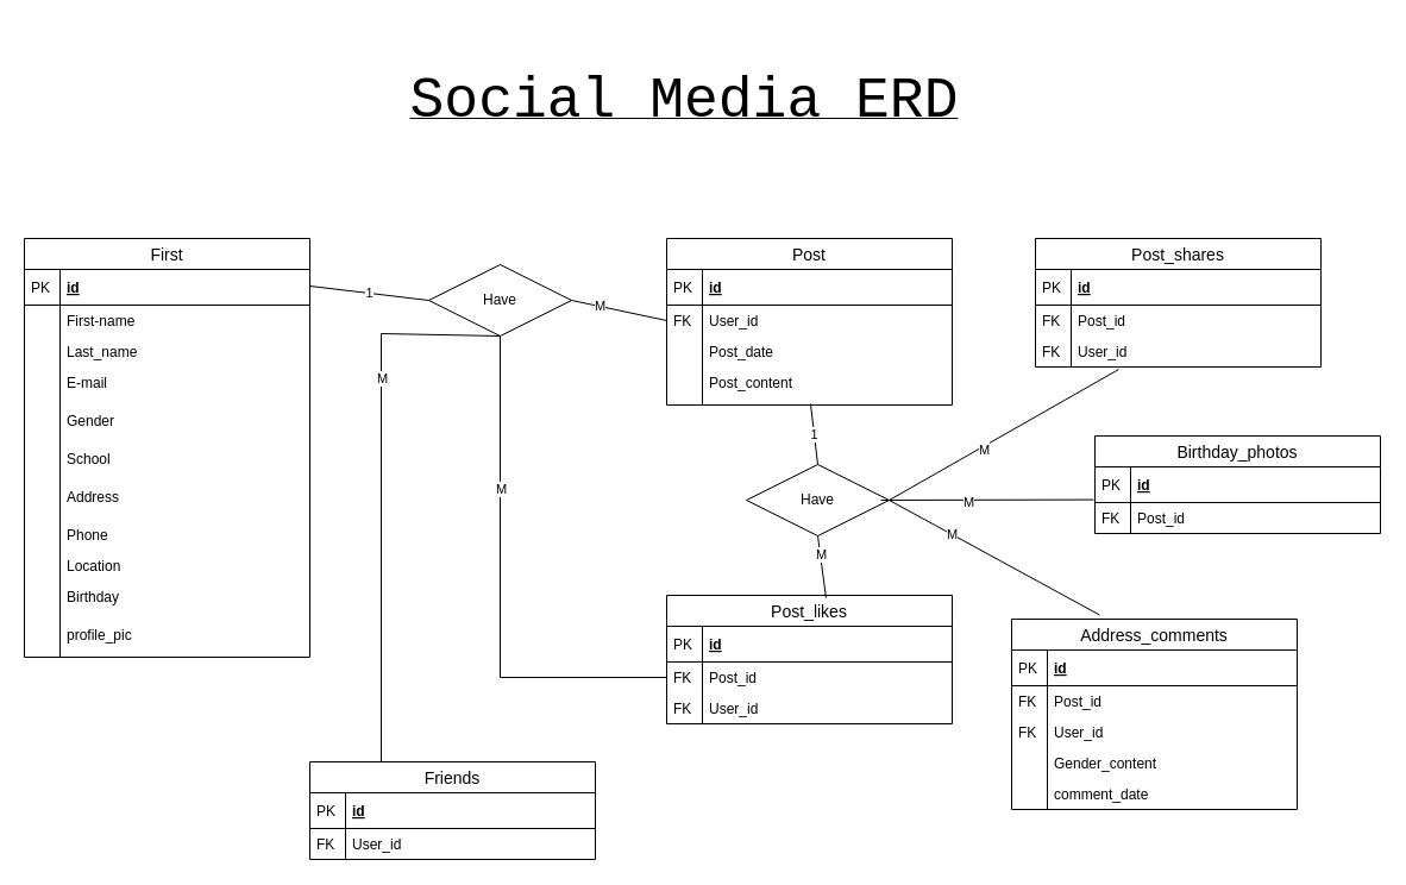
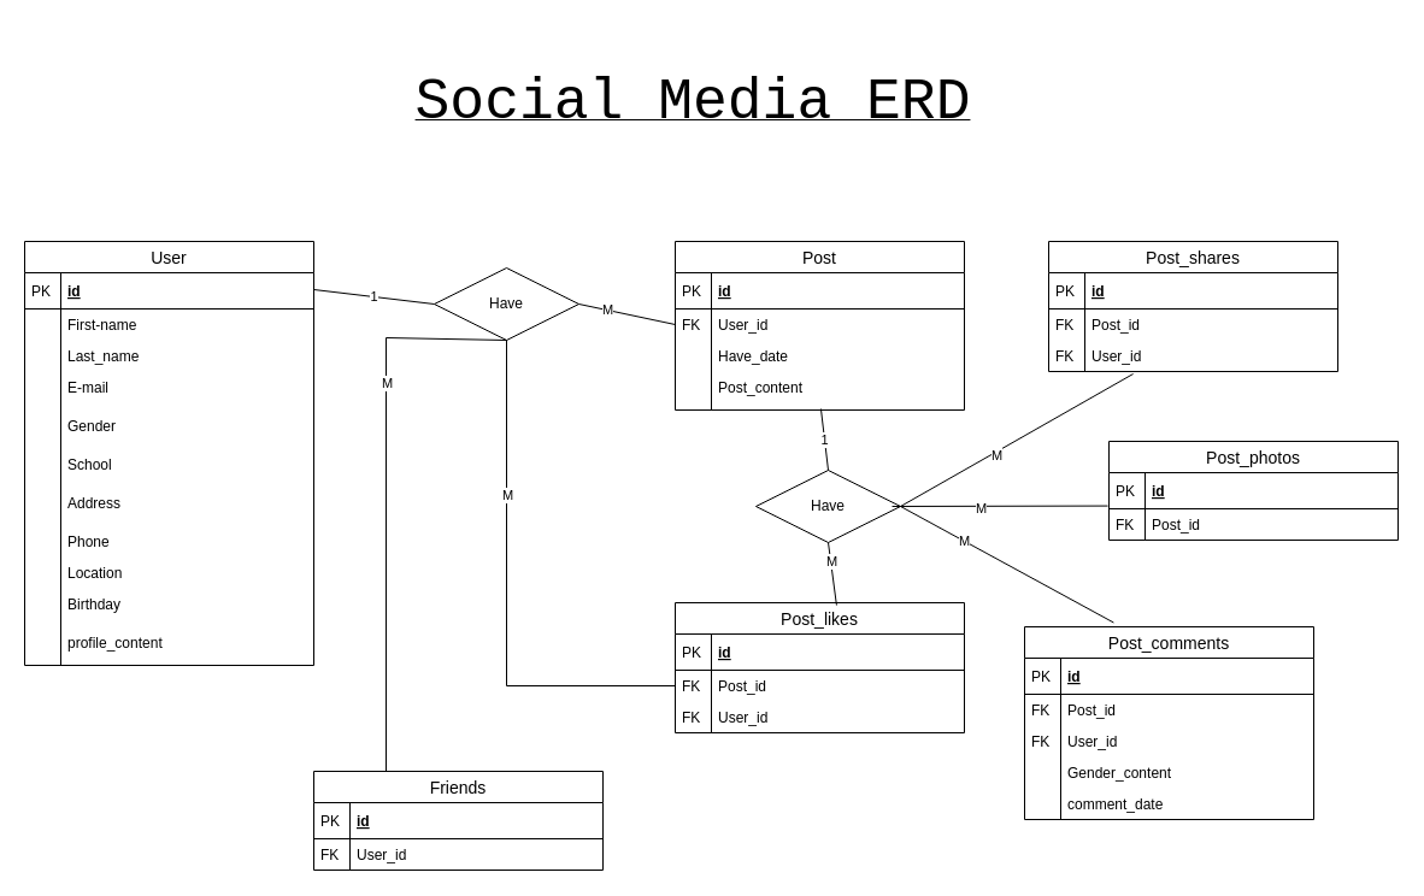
- <mxCell id="3" value="First" style="swimlane;fontStyle=0;childLayout=stackLayout;horizontal=1;startSize=26;horizontalStack=0;resizeParent=1;resizeParentMax=0;resizeLast=0;collapsible=1;marginBottom=0;align=center;fontSize=14;" vertex="1" parent="1"><mxGeometry x="20" y="200" width="240" height="352" as="geometry"><mxRectangle x="140" y="240" width="70" height="26" as="alternateBounds" /></mxGeometry></mxCell>
+ <mxCell id="3" value="User" style="swimlane;fontStyle=0;childLayout=stackLayout;horizontal=1;startSize=26;horizontalStack=0;resizeParent=1;resizeParentMax=0;resizeLast=0;collapsible=1;marginBottom=0;align=center;fontSize=14;" vertex="1" parent="1"><mxGeometry x="20" y="200" width="240" height="352" as="geometry"><mxRectangle x="140" y="240" width="70" height="26" as="alternateBounds" /></mxGeometry></mxCell>
- <mxCell id="31" value="Post_date" style="shape=partialRectangle;top=0;left=0;right=0;bottom=0;align=left;verticalAlign=top;fillColor=none;spacingLeft=34;spacingRight=4;overflow=hidden;rotatable=0;points=[[0,0.5],[1,0.5]];portConstraint=eastwest;dropTarget=0;fontSize=12;" vertex="1" parent="26"><mxGeometry y="82" width="240" height="26" as="geometry" /></mxCell>
+ <mxCell id="31" value="Have_date" style="shape=partialRectangle;top=0;left=0;right=0;bottom=0;align=left;verticalAlign=top;fillColor=none;spacingLeft=34;spacingRight=4;overflow=hidden;rotatable=0;points=[[0,0.5],[1,0.5]];portConstraint=eastwest;dropTarget=0;fontSize=12;" vertex="1" parent="26"><mxGeometry y="82" width="240" height="26" as="geometry" /></mxCell>
- <mxCell id="74" value="Birthday_photos" style="swimlane;fontStyle=0;childLayout=stackLayout;horizontal=1;startSize=26;horizontalStack=0;resizeParent=1;resizeParentMax=0;resizeLast=0;collapsible=1;marginBottom=0;align=center;fontSize=14;" vertex="1" parent="1"><mxGeometry x="920" y="366" width="240" height="82" as="geometry"><mxRectangle x="140" y="240" width="70" height="26" as="alternateBounds" /></mxGeometry></mxCell>
+ <mxCell id="74" value="Post_photos" style="swimlane;fontStyle=0;childLayout=stackLayout;horizontal=1;startSize=26;horizontalStack=0;resizeParent=1;resizeParentMax=0;resizeLast=0;collapsible=1;marginBottom=0;align=center;fontSize=14;" vertex="1" parent="1"><mxGeometry x="920" y="366" width="240" height="82" as="geometry"><mxRectangle x="140" y="240" width="70" height="26" as="alternateBounds" /></mxGeometry></mxCell>
- <mxCell id="24" value="profile_pic" style="shape=partialRectangle;top=0;left=0;right=0;bottom=0;align=left;verticalAlign=top;fillColor=none;spacingLeft=34;spacingRight=4;overflow=hidden;rotatable=0;points=[[0,0.5],[1,0.5]];portConstraint=eastwest;dropTarget=0;fontSize=12;" vertex="1" parent="3"><mxGeometry y="320" width="240" height="32" as="geometry" /></mxCell>
+ <mxCell id="24" value="profile_content" style="shape=partialRectangle;top=0;left=0;right=0;bottom=0;align=left;verticalAlign=top;fillColor=none;spacingLeft=34;spacingRight=4;overflow=hidden;rotatable=0;points=[[0,0.5],[1,0.5]];portConstraint=eastwest;dropTarget=0;fontSize=12;" vertex="1" parent="3"><mxGeometry y="320" width="240" height="32" as="geometry" /></mxCell>
- <mxCell id="54" value="Address_comments" style="swimlane;fontStyle=0;childLayout=stackLayout;horizontal=1;startSize=26;horizontalStack=0;resizeParent=1;resizeParentMax=0;resizeLast=0;collapsible=1;marginBottom=0;align=center;fontSize=14;" vertex="1" parent="1"><mxGeometry x="850" y="520" width="240" height="160" as="geometry"><mxRectangle x="140" y="240" width="70" height="26" as="alternateBounds" /></mxGeometry></mxCell>
+ <mxCell id="54" value="Post_comments" style="swimlane;fontStyle=0;childLayout=stackLayout;horizontal=1;startSize=26;horizontalStack=0;resizeParent=1;resizeParentMax=0;resizeLast=0;collapsible=1;marginBottom=0;align=center;fontSize=14;" vertex="1" parent="1"><mxGeometry x="850" y="520" width="240" height="160" as="geometry"><mxRectangle x="140" y="240" width="70" height="26" as="alternateBounds" /></mxGeometry></mxCell>
